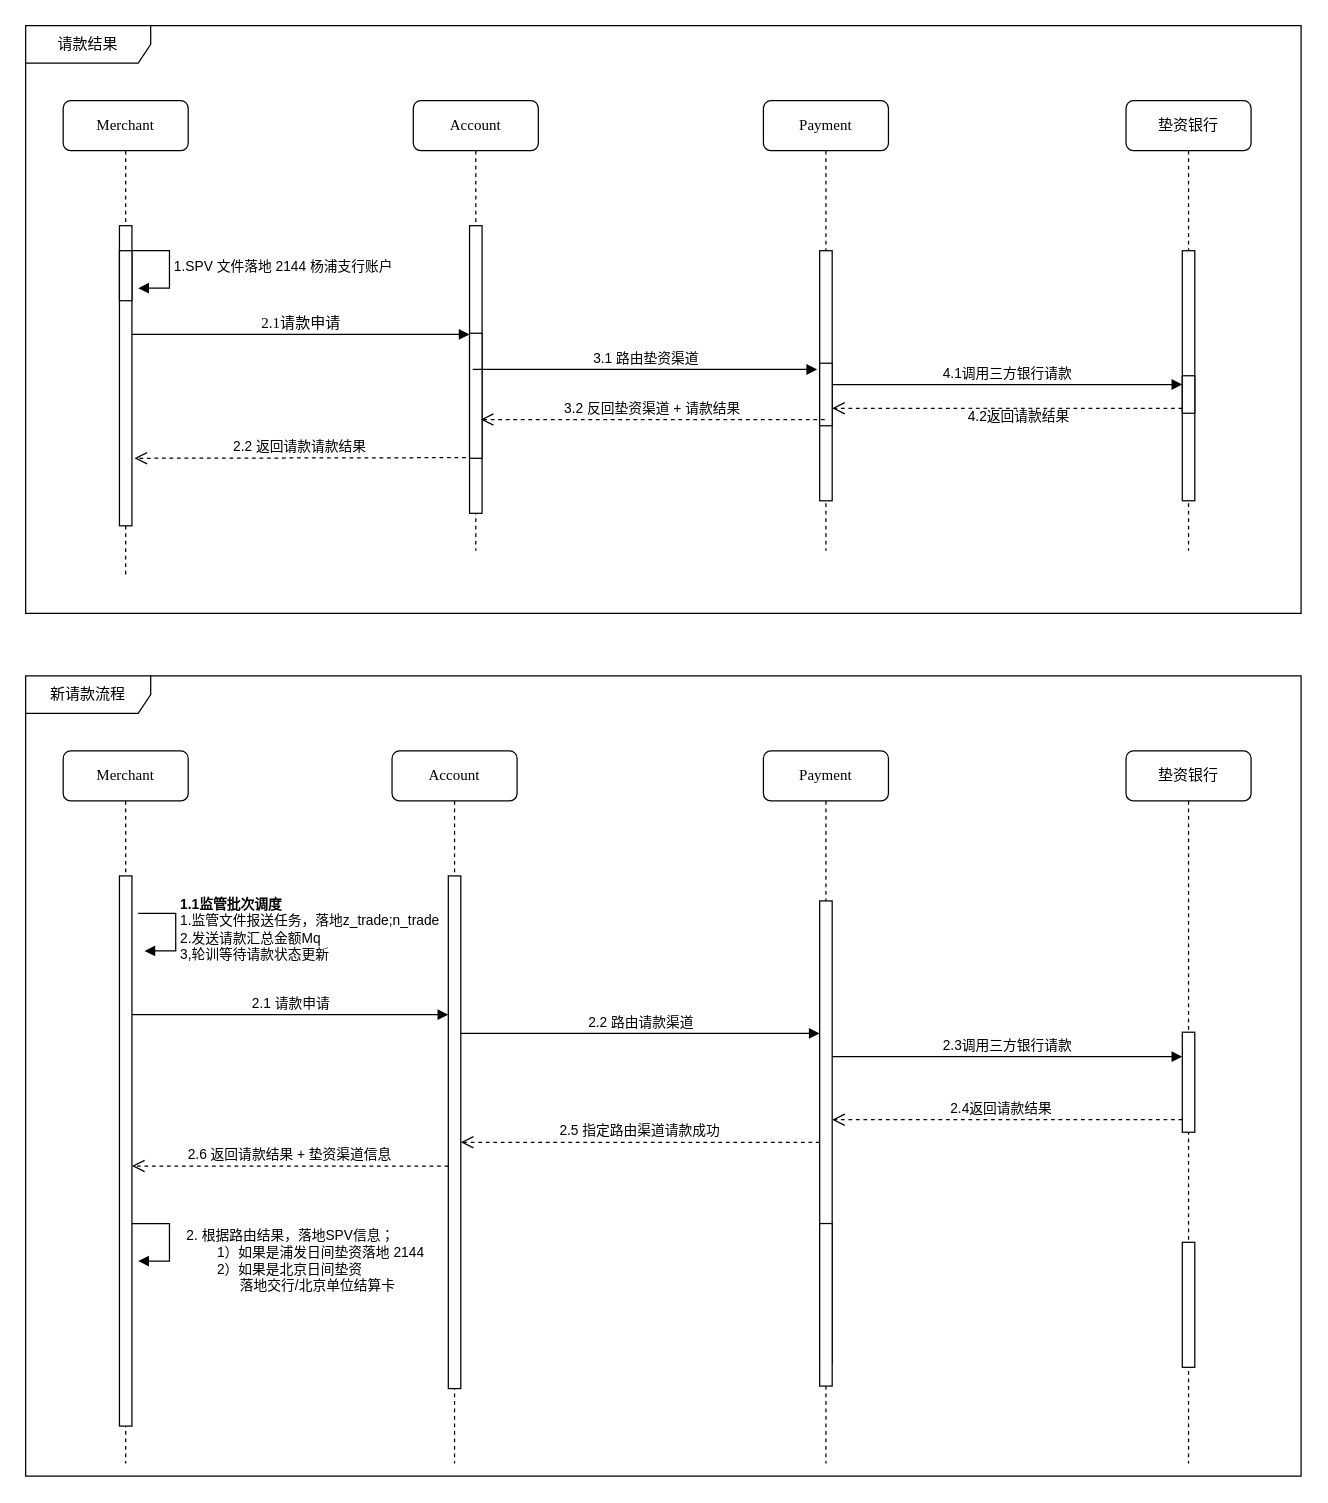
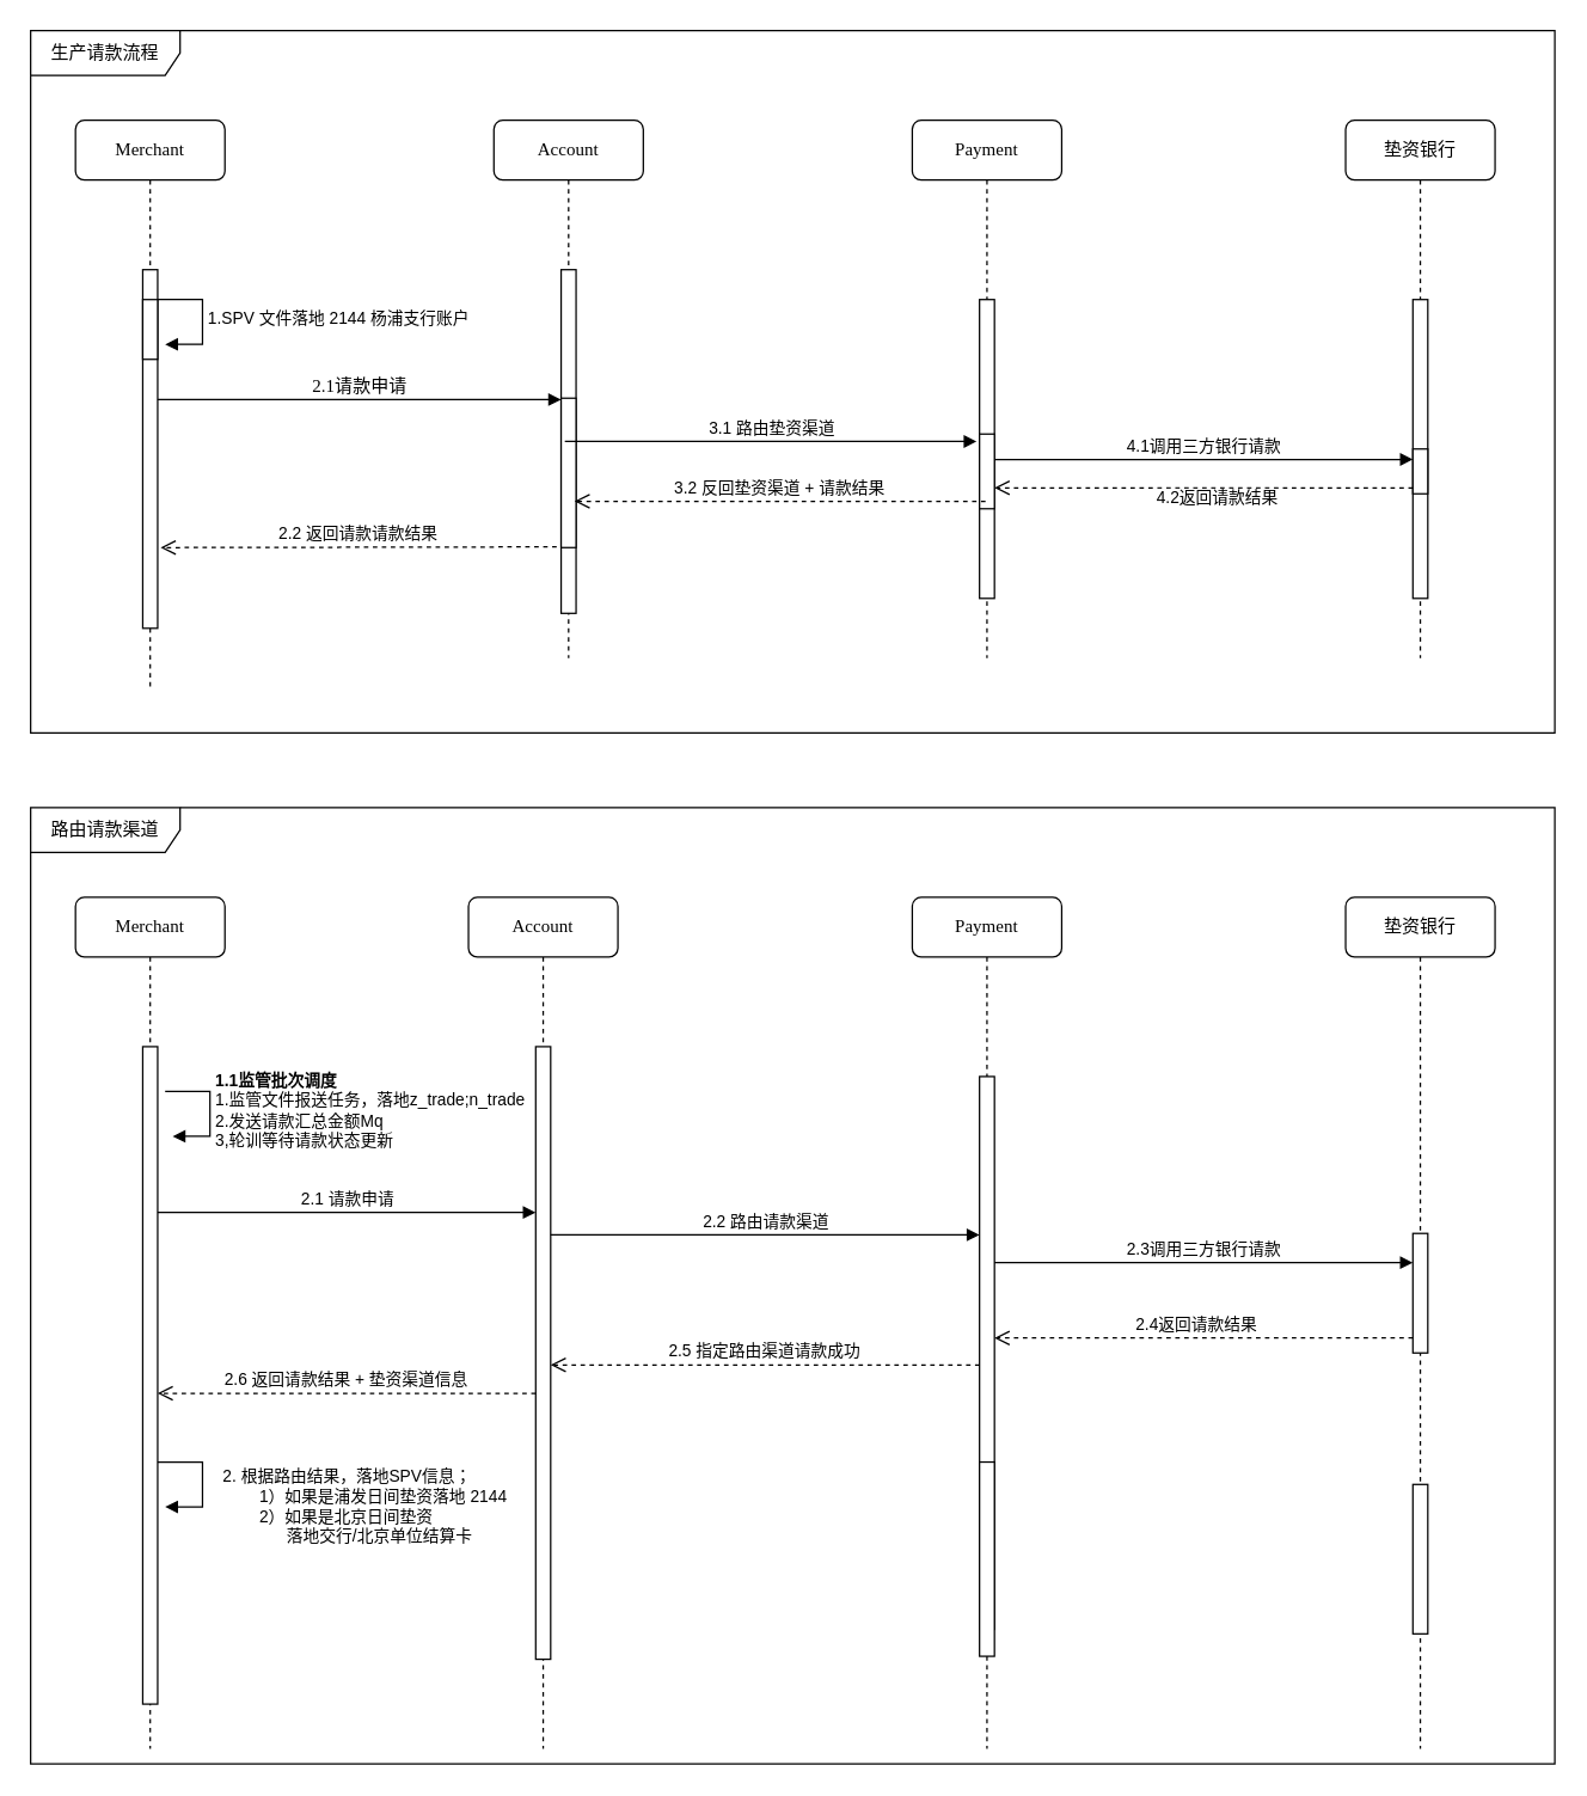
- <mxCell id="21" value="请款结果" style="shape=umlFrame;whiteSpace=wrap;html=1;pointerEvents=0;width=100;height=30;" parent="1" vertex="1"><mxGeometry x="20" y="20" width="1020" height="470" as="geometry" /></mxCell>
+ <mxCell id="21" value="生产请款流程" style="shape=umlFrame;whiteSpace=wrap;html=1;pointerEvents=0;width=100;height=30;" parent="1" vertex="1"><mxGeometry x="20" y="20" width="1020" height="470" as="geometry" /></mxCell>
- <mxCell id="30" value="新请款流程" style="shape=umlFrame;whiteSpace=wrap;html=1;pointerEvents=0;width=100;height=30;" parent="1" vertex="1"><mxGeometry x="20" y="540" width="1020" height="640" as="geometry" /></mxCell>
+ <mxCell id="30" value="路由请款渠道" style="shape=umlFrame;whiteSpace=wrap;html=1;pointerEvents=0;width=100;height=30;" parent="1" vertex="1"><mxGeometry x="20" y="540" width="1020" height="640" as="geometry" /></mxCell>
